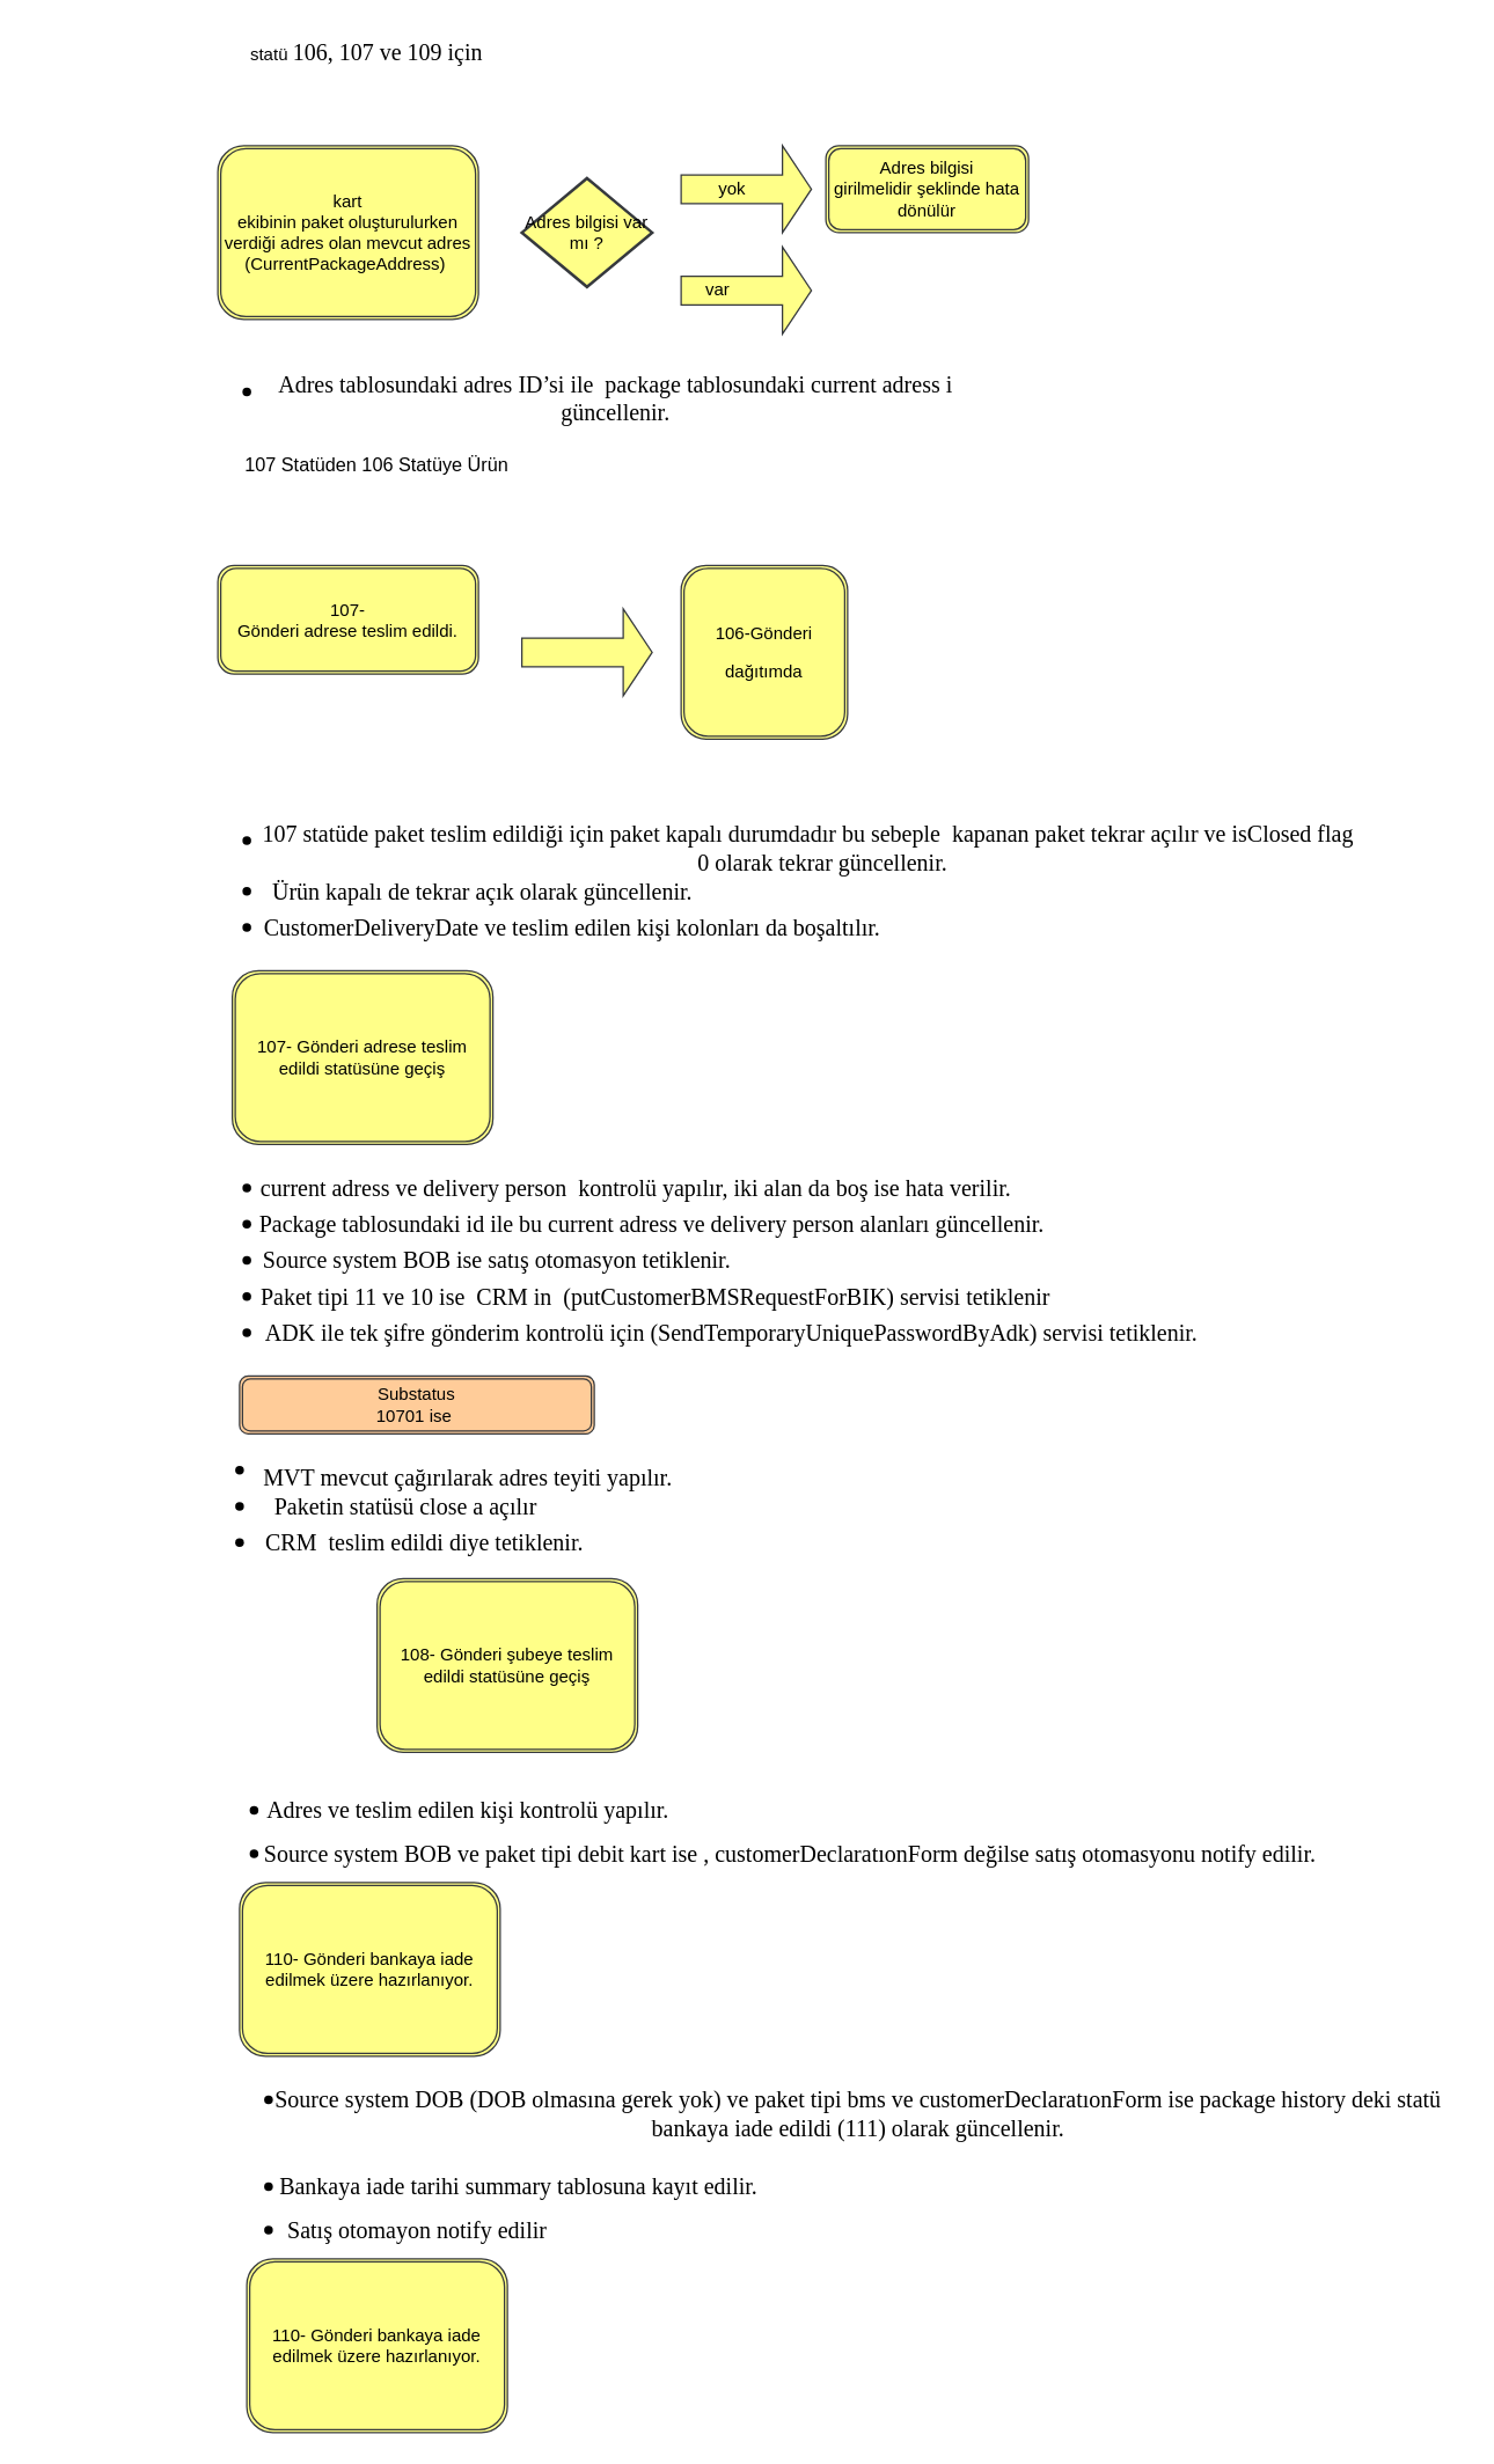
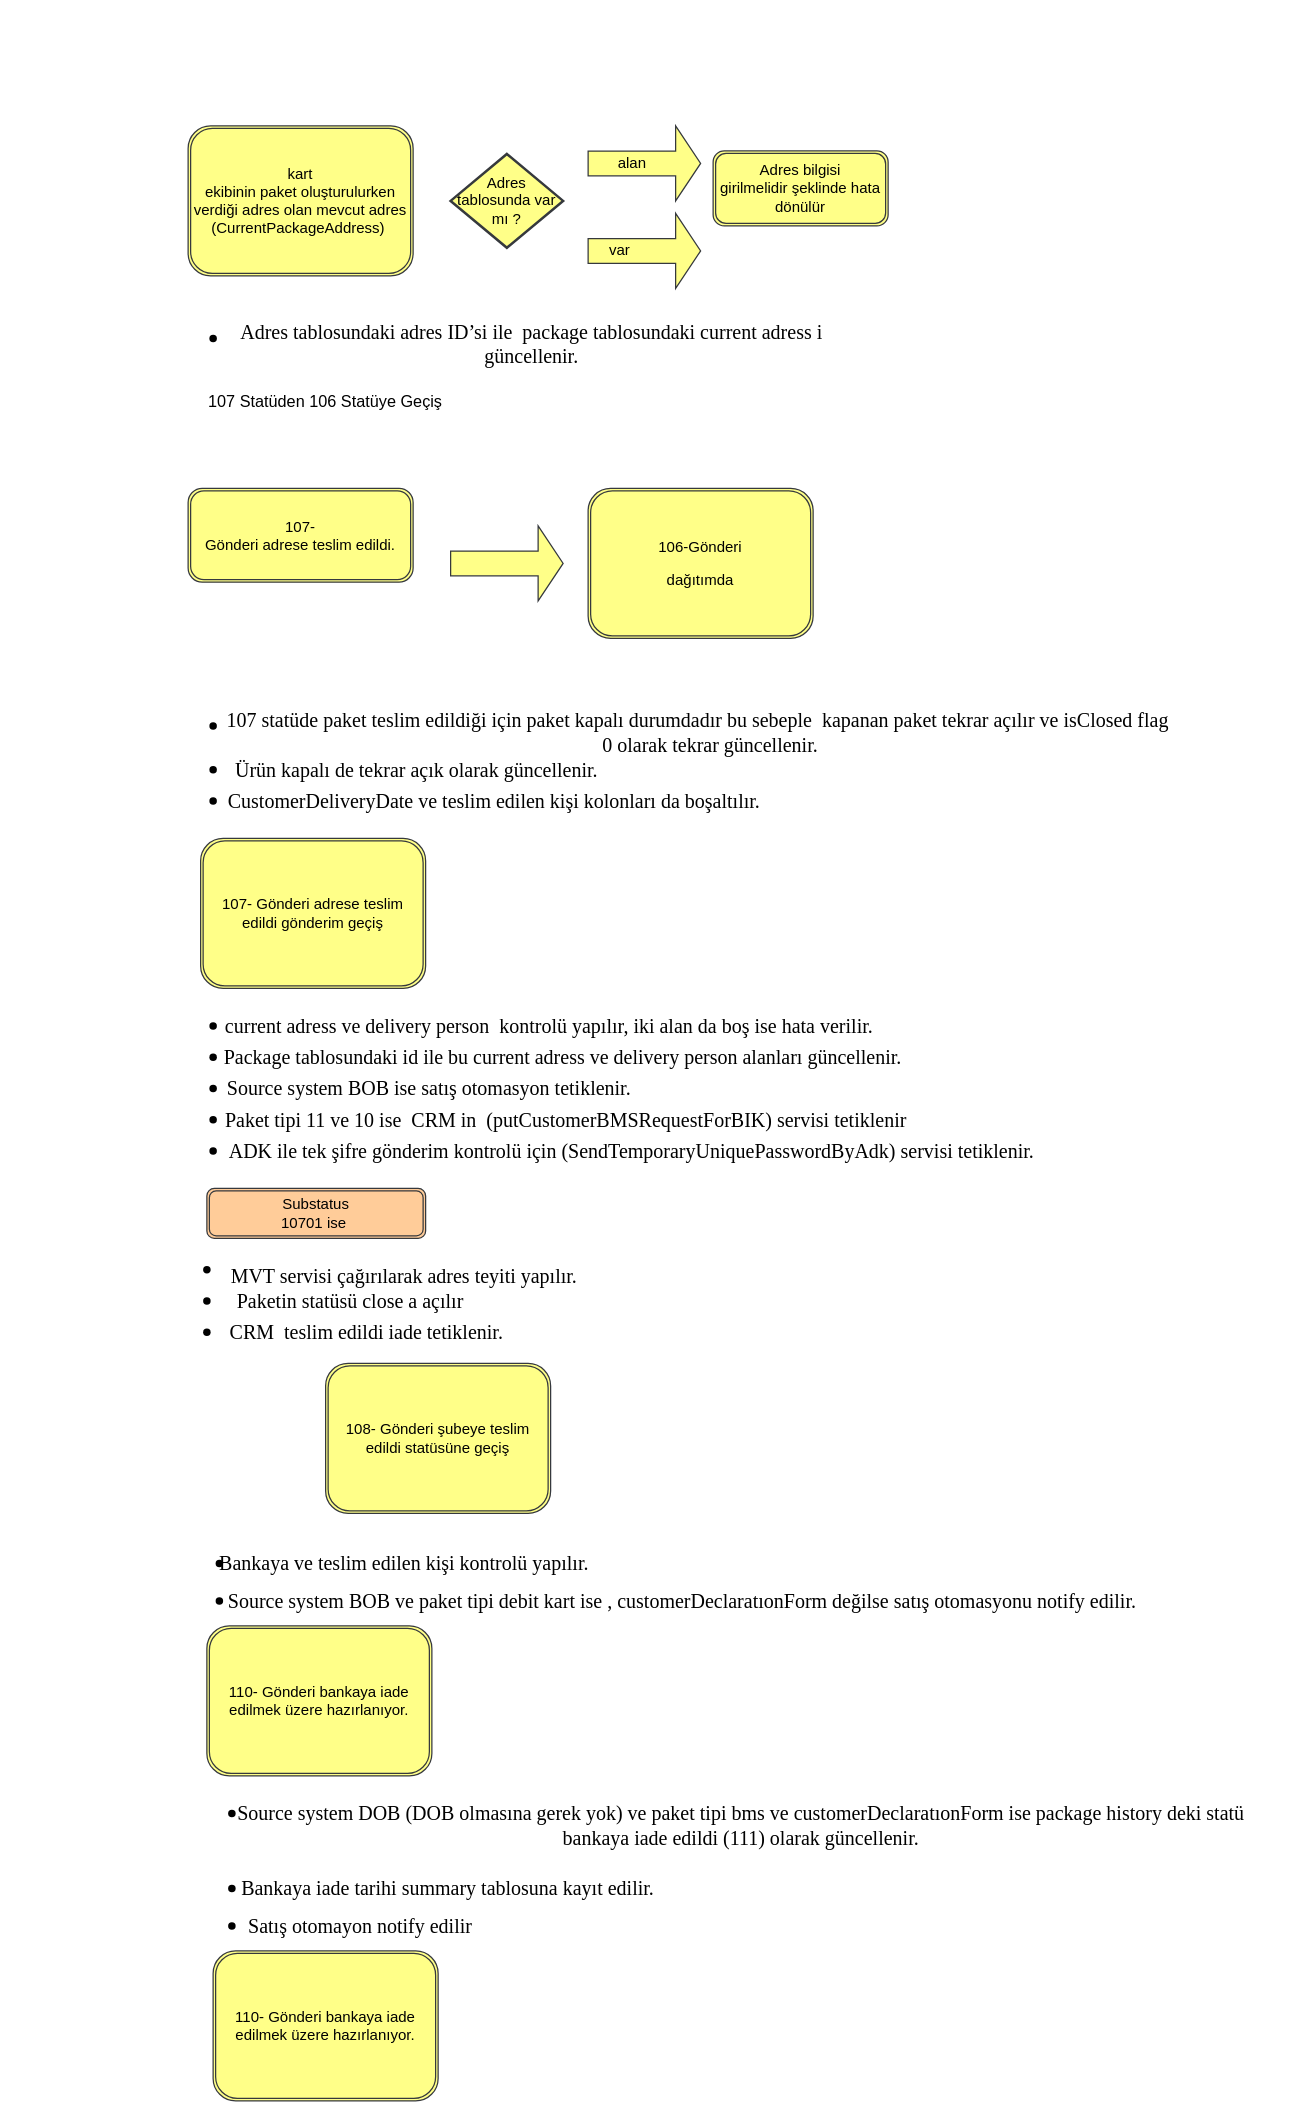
- <mxCell id="10" value="&lt;span style=&quot;text-wrap: nowrap;&quot;&gt;statü&amp;nbsp;&lt;/span&gt;&lt;span style=&quot;text-wrap: nowrap; font-size: 12pt; font-family: &amp;quot;Times New Roman&amp;quot;, serif;&quot;&gt;106, 107 ve 109 için&amp;nbsp;&lt;/span&gt;" style="text;html=1;align=center;verticalAlign=middle;whiteSpace=wrap;rounded=0;" vertex="1" parent="1"><mxGeometry x="160" y="20" width="190" height="30" as="geometry" /></mxCell>
- <mxCell id="6" value="yok" style="text;html=1;align=center;verticalAlign=middle;resizable=0;points=[];autosize=1;strokeColor=none;fillColor=none;" vertex="1" parent="1"><mxGeometry x="485" y="115" width="40" height="30" as="geometry" /></mxCell>
+ <mxCell id="6" value="alan" style="text;html=1;align=center;verticalAlign=middle;resizable=0;points=[];autosize=1;strokeColor=none;fillColor=none;" vertex="1" parent="1"><mxGeometry x="485" y="115" width="40" height="30" as="geometry" /></mxCell>
- <mxCell id="8" value="&lt;span style=&quot;&quot;&gt;&lt;font style=&quot;font-size: 12px;&quot; face=&quot;Helvetica&quot;&gt;Adres bilgisi&lt;br&gt;girilmelidir şeklinde hata dönülür&lt;/font&gt;&lt;/span&gt;" style="shape=ext;double=1;rounded=1;whiteSpace=wrap;html=1;fillColor=#ffff88;strokeColor=#36393d;" vertex="1" parent="1"><mxGeometry x="570" y="100" width="140" height="60" as="geometry" /></mxCell>
+ <mxCell id="8" value="&lt;span style=&quot;&quot;&gt;&lt;font style=&quot;font-size: 12px;&quot; face=&quot;Helvetica&quot;&gt;Adres bilgisi&lt;br&gt;girilmelidir şeklinde hata dönülür&lt;/font&gt;&lt;/span&gt;" style="shape=ext;double=1;rounded=1;whiteSpace=wrap;html=1;fillColor=#ffff88;strokeColor=#36393d;" vertex="1" parent="1"><mxGeometry x="570" y="120" width="140" height="60" as="geometry" /></mxCell>
- <mxCell id="3" value="Adres bilgisi var mı ?" style="strokeWidth=2;html=1;shape=mxgraph.flowchart.decision;whiteSpace=wrap;fillColor=#ffff88;strokeColor=#36393d;" vertex="1" parent="1"><mxGeometry x="360" y="122.5" width="90" height="75" as="geometry" /></mxCell>
+ <mxCell id="3" value="Adres tablosunda var mı ?" style="strokeWidth=2;html=1;shape=mxgraph.flowchart.decision;whiteSpace=wrap;fillColor=#ffff88;strokeColor=#36393d;" vertex="1" parent="1"><mxGeometry x="360" y="122.5" width="90" height="75" as="geometry" /></mxCell>
- <mxCell id="15" value="&lt;p class=&quot;MsoNormal&quot;&gt;&lt;font style=&quot;font-size: 13px;&quot;&gt;107 Statüden 106 Statüye Ürün&lt;/font&gt;&lt;b&gt;&lt;/b&gt;&lt;/p&gt;" style="text;html=1;align=center;verticalAlign=middle;whiteSpace=wrap;rounded=0;" vertex="1" parent="1"><mxGeometry x="160" y="300" width="200" height="40" as="geometry" /></mxCell>
+ <mxCell id="15" value="&lt;p class=&quot;MsoNormal&quot;&gt;&lt;font style=&quot;font-size: 13px;&quot;&gt;107 Statüden 106 Statüye Geçiş&lt;/font&gt;&lt;b&gt;&lt;/b&gt;&lt;/p&gt;" style="text;html=1;align=center;verticalAlign=middle;whiteSpace=wrap;rounded=0;" vertex="1" parent="1"><mxGeometry x="160" y="300" width="200" height="40" as="geometry" /></mxCell>
- <mxCell id="17" value="&lt;p align=&quot;center&quot; class=&quot;MsoNormal&quot;&gt;106-&lt;span style=&quot;background-color: initial;&quot;&gt;Gönderi&lt;/span&gt;&lt;/p&gt;&lt;p align=&quot;center&quot; class=&quot;MsoNormal&quot;&gt;dağıtımda&lt;/p&gt;" style="shape=ext;double=1;rounded=1;whiteSpace=wrap;html=1;fillColor=#ffff88;strokeColor=#36393d;" vertex="1" parent="1"><mxGeometry x="470" y="390" width="115" height="120" as="geometry" /></mxCell>
+ <mxCell id="17" value="&lt;p align=&quot;center&quot; class=&quot;MsoNormal&quot;&gt;106-&lt;span style=&quot;background-color: initial;&quot;&gt;Gönderi&lt;/span&gt;&lt;/p&gt;&lt;p align=&quot;center&quot; class=&quot;MsoNormal&quot;&gt;dağıtımda&lt;/p&gt;" style="shape=ext;double=1;rounded=1;whiteSpace=wrap;html=1;fillColor=#ffff88;strokeColor=#36393d;" vertex="1" parent="1"><mxGeometry x="470" y="390" width="180" height="120" as="geometry" /></mxCell>
- <mxCell id="22" value="&lt;p align=&quot;center&quot; class=&quot;MsoNormal&quot;&gt;107- Gönderi adrese teslim edildi statüsüne geçiş&lt;br&gt;&lt;/p&gt;" style="shape=ext;double=1;rounded=1;whiteSpace=wrap;html=1;fillColor=#ffff88;strokeColor=#36393d;" vertex="1" parent="1"><mxGeometry x="160" y="670" width="180" height="120" as="geometry" /></mxCell>
+ <mxCell id="22" value="&lt;p align=&quot;center&quot; class=&quot;MsoNormal&quot;&gt;107- Gönderi adrese teslim edildi gönderim geçiş&lt;br&gt;&lt;/p&gt;" style="shape=ext;double=1;rounded=1;whiteSpace=wrap;html=1;fillColor=#ffff88;strokeColor=#36393d;" vertex="1" parent="1"><mxGeometry x="160" y="670" width="180" height="120" as="geometry" /></mxCell>
- <mxCell id="27" value="&lt;p style=&quot;&quot; align=&quot;center&quot; class=&quot;MsoNormal&quot;&gt;&lt;span style=&quot;&quot;&gt;Substatus&lt;br&gt;10701 ise&amp;nbsp;&lt;/span&gt;&lt;br&gt;&lt;/p&gt;" style="shape=ext;double=1;rounded=1;whiteSpace=wrap;html=1;fillColor=#ffcc99;strokeColor=#36393d;" vertex="1" parent="1"><mxGeometry x="165" y="950" width="245" height="40" as="geometry" /></mxCell>
+ <mxCell id="27" value="&lt;p style=&quot;&quot; align=&quot;center&quot; class=&quot;MsoNormal&quot;&gt;&lt;span style=&quot;&quot;&gt;Substatus&lt;br&gt;10701 ise&amp;nbsp;&lt;/span&gt;&lt;br&gt;&lt;/p&gt;" style="shape=ext;double=1;rounded=1;whiteSpace=wrap;html=1;fillColor=#ffcc99;strokeColor=#36393d;" vertex="1" parent="1"><mxGeometry x="165" y="950" width="175" height="40" as="geometry" /></mxCell>
- <mxCell id="29" value="&lt;span style=&quot;font-size:12.0pt;font-family:&amp;quot;Times New Roman&amp;quot;,serif;&lt;br/&gt;mso-fareast-font-family:&amp;quot;Times New Roman&amp;quot;;mso-fareast-theme-font:minor-fareast;&lt;br/&gt;mso-ansi-language:TR;mso-fareast-language:EN-US;mso-bidi-language:AR-SA&quot;&gt;MVT mevcut çağırılarak adres teyiti yapılır.&amp;nbsp;&lt;/span&gt;" style="text;html=1;align=center;verticalAlign=middle;whiteSpace=wrap;rounded=0;" vertex="1" parent="1"><mxGeometry x="20" y="1005" width="610" height="30" as="geometry" /></mxCell>
+ <mxCell id="29" value="&lt;span style=&quot;font-size:12.0pt;font-family:&amp;quot;Times New Roman&amp;quot;,serif;&lt;br/&gt;mso-fareast-font-family:&amp;quot;Times New Roman&amp;quot;;mso-fareast-theme-font:minor-fareast;&lt;br/&gt;mso-ansi-language:TR;mso-fareast-language:EN-US;mso-bidi-language:AR-SA&quot;&gt;MVT servisi çağırılarak adres teyiti yapılır.&amp;nbsp;&lt;/span&gt;" style="text;html=1;align=center;verticalAlign=middle;whiteSpace=wrap;rounded=0;" vertex="1" parent="1"><mxGeometry x="20" y="1005" width="610" height="30" as="geometry" /></mxCell>
- <mxCell id="33" value="&lt;span style=&quot;font-size:12.0pt;font-family:&amp;quot;Times New Roman&amp;quot;,serif;&lt;br/&gt;mso-fareast-font-family:&amp;quot;Times New Roman&amp;quot;;mso-fareast-theme-font:minor-fareast;&lt;br/&gt;mso-ansi-language:TR;mso-fareast-language:EN-US;mso-bidi-language:AR-SA&quot;&gt;CRM&amp;nbsp; teslim edildi diye tetiklenir.&amp;nbsp;&lt;/span&gt;" style="text;html=1;align=center;verticalAlign=middle;whiteSpace=wrap;rounded=0;" vertex="1" parent="1"><mxGeometry x="110" y="1050" width="370" height="30" as="geometry" /></mxCell>
+ <mxCell id="33" value="&lt;span style=&quot;font-size:12.0pt;font-family:&amp;quot;Times New Roman&amp;quot;,serif;&lt;br/&gt;mso-fareast-font-family:&amp;quot;Times New Roman&amp;quot;;mso-fareast-theme-font:minor-fareast;&lt;br/&gt;mso-ansi-language:TR;mso-fareast-language:EN-US;mso-bidi-language:AR-SA&quot;&gt;CRM&amp;nbsp; teslim edildi iade tetiklenir.&amp;nbsp;&lt;/span&gt;" style="text;html=1;align=center;verticalAlign=middle;whiteSpace=wrap;rounded=0;" vertex="1" parent="1"><mxGeometry x="110" y="1050" width="370" height="30" as="geometry" /></mxCell>
- <mxCell id="43" value="&lt;span style=&quot;font-size:12.0pt;font-family:&amp;quot;Times New Roman&amp;quot;,serif;&lt;br/&gt;mso-fareast-font-family:&amp;quot;Times New Roman&amp;quot;;mso-fareast-theme-font:minor-fareast;&lt;br/&gt;mso-ansi-language:TR;mso-fareast-language:EN-US;mso-bidi-language:AR-SA&quot;&gt;Adres ve teslim edilen kişi kontrolü yapılır.&amp;nbsp;&lt;/span&gt;" style="text;html=1;align=center;verticalAlign=middle;whiteSpace=wrap;rounded=0;" vertex="1" parent="1"><mxGeometry x="50" y="1235" width="550" height="30" as="geometry" /></mxCell>
+ <mxCell id="43" value="&lt;span style=&quot;font-size:12.0pt;font-family:&amp;quot;Times New Roman&amp;quot;,serif;&lt;br/&gt;mso-fareast-font-family:&amp;quot;Times New Roman&amp;quot;;mso-fareast-theme-font:minor-fareast;&lt;br/&gt;mso-ansi-language:TR;mso-fareast-language:EN-US;mso-bidi-language:AR-SA&quot;&gt;Bankaya ve teslim edilen kişi kontrolü yapılır.&amp;nbsp;&lt;/span&gt;" style="text;html=1;align=center;verticalAlign=middle;whiteSpace=wrap;rounded=0;" vertex="1" parent="1"><mxGeometry x="50" y="1235" width="550" height="30" as="geometry" /></mxCell>
